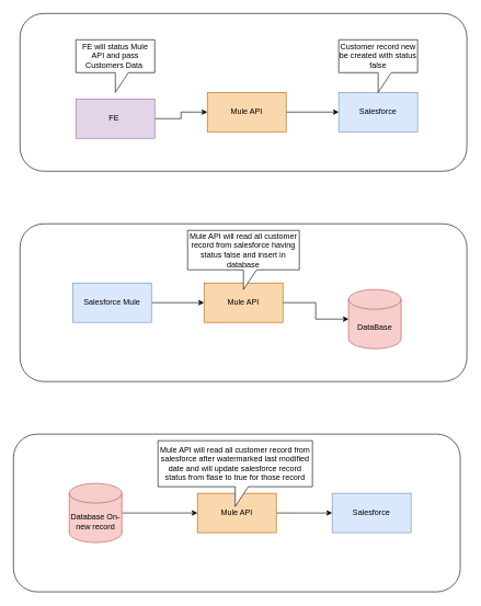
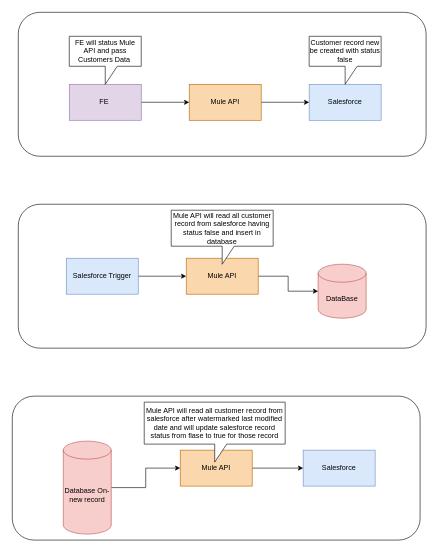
- <mxCell id="4" value="FE&amp;nbsp;" style="rounded=0;whiteSpace=wrap;html=1;fillColor=#e1d5e7;strokeColor=#9673a6;" parent="1" vertex="1"><mxGeometry x="115" y="150" width="120" height="60" as="geometry" /></mxCell>
+ <mxCell id="4" value="FE&amp;nbsp;" style="rounded=0;whiteSpace=wrap;html=1;fillColor=#e1d5e7;strokeColor=#9673a6;" parent="1" vertex="1"><mxGeometry x="115" y="140" width="120" height="60" as="geometry" /></mxCell>
- <mxCell id="11" value="Salesforce Mule" style="rounded=0;whiteSpace=wrap;html=1;fillColor=#dae8fc;strokeColor=#6c8ebf;" parent="1" vertex="1"><mxGeometry x="110" y="430" width="120" height="60" as="geometry" /></mxCell>
+ <mxCell id="11" value="Salesforce Trigger" style="rounded=0;whiteSpace=wrap;html=1;fillColor=#dae8fc;strokeColor=#6c8ebf;" parent="1" vertex="1"><mxGeometry x="110" y="430" width="120" height="60" as="geometry" /></mxCell>
- <mxCell id="20" value="Database On-new record" style="shape=cylinder3;whiteSpace=wrap;html=1;boundedLbl=1;backgroundOutline=1;size=15;fillColor=#f8cecc;strokeColor=#b85450;" parent="1" vertex="1"><mxGeometry x="105" y="735" width="80" height="90" as="geometry" /></mxCell>
+ <mxCell id="20" value="Database On-new record" style="shape=cylinder3;whiteSpace=wrap;html=1;boundedLbl=1;backgroundOutline=1;size=15;fillColor=#f8cecc;strokeColor=#b85450;" parent="1" vertex="1"><mxGeometry x="105" y="735" width="80" height="155" as="geometry" /></mxCell>
